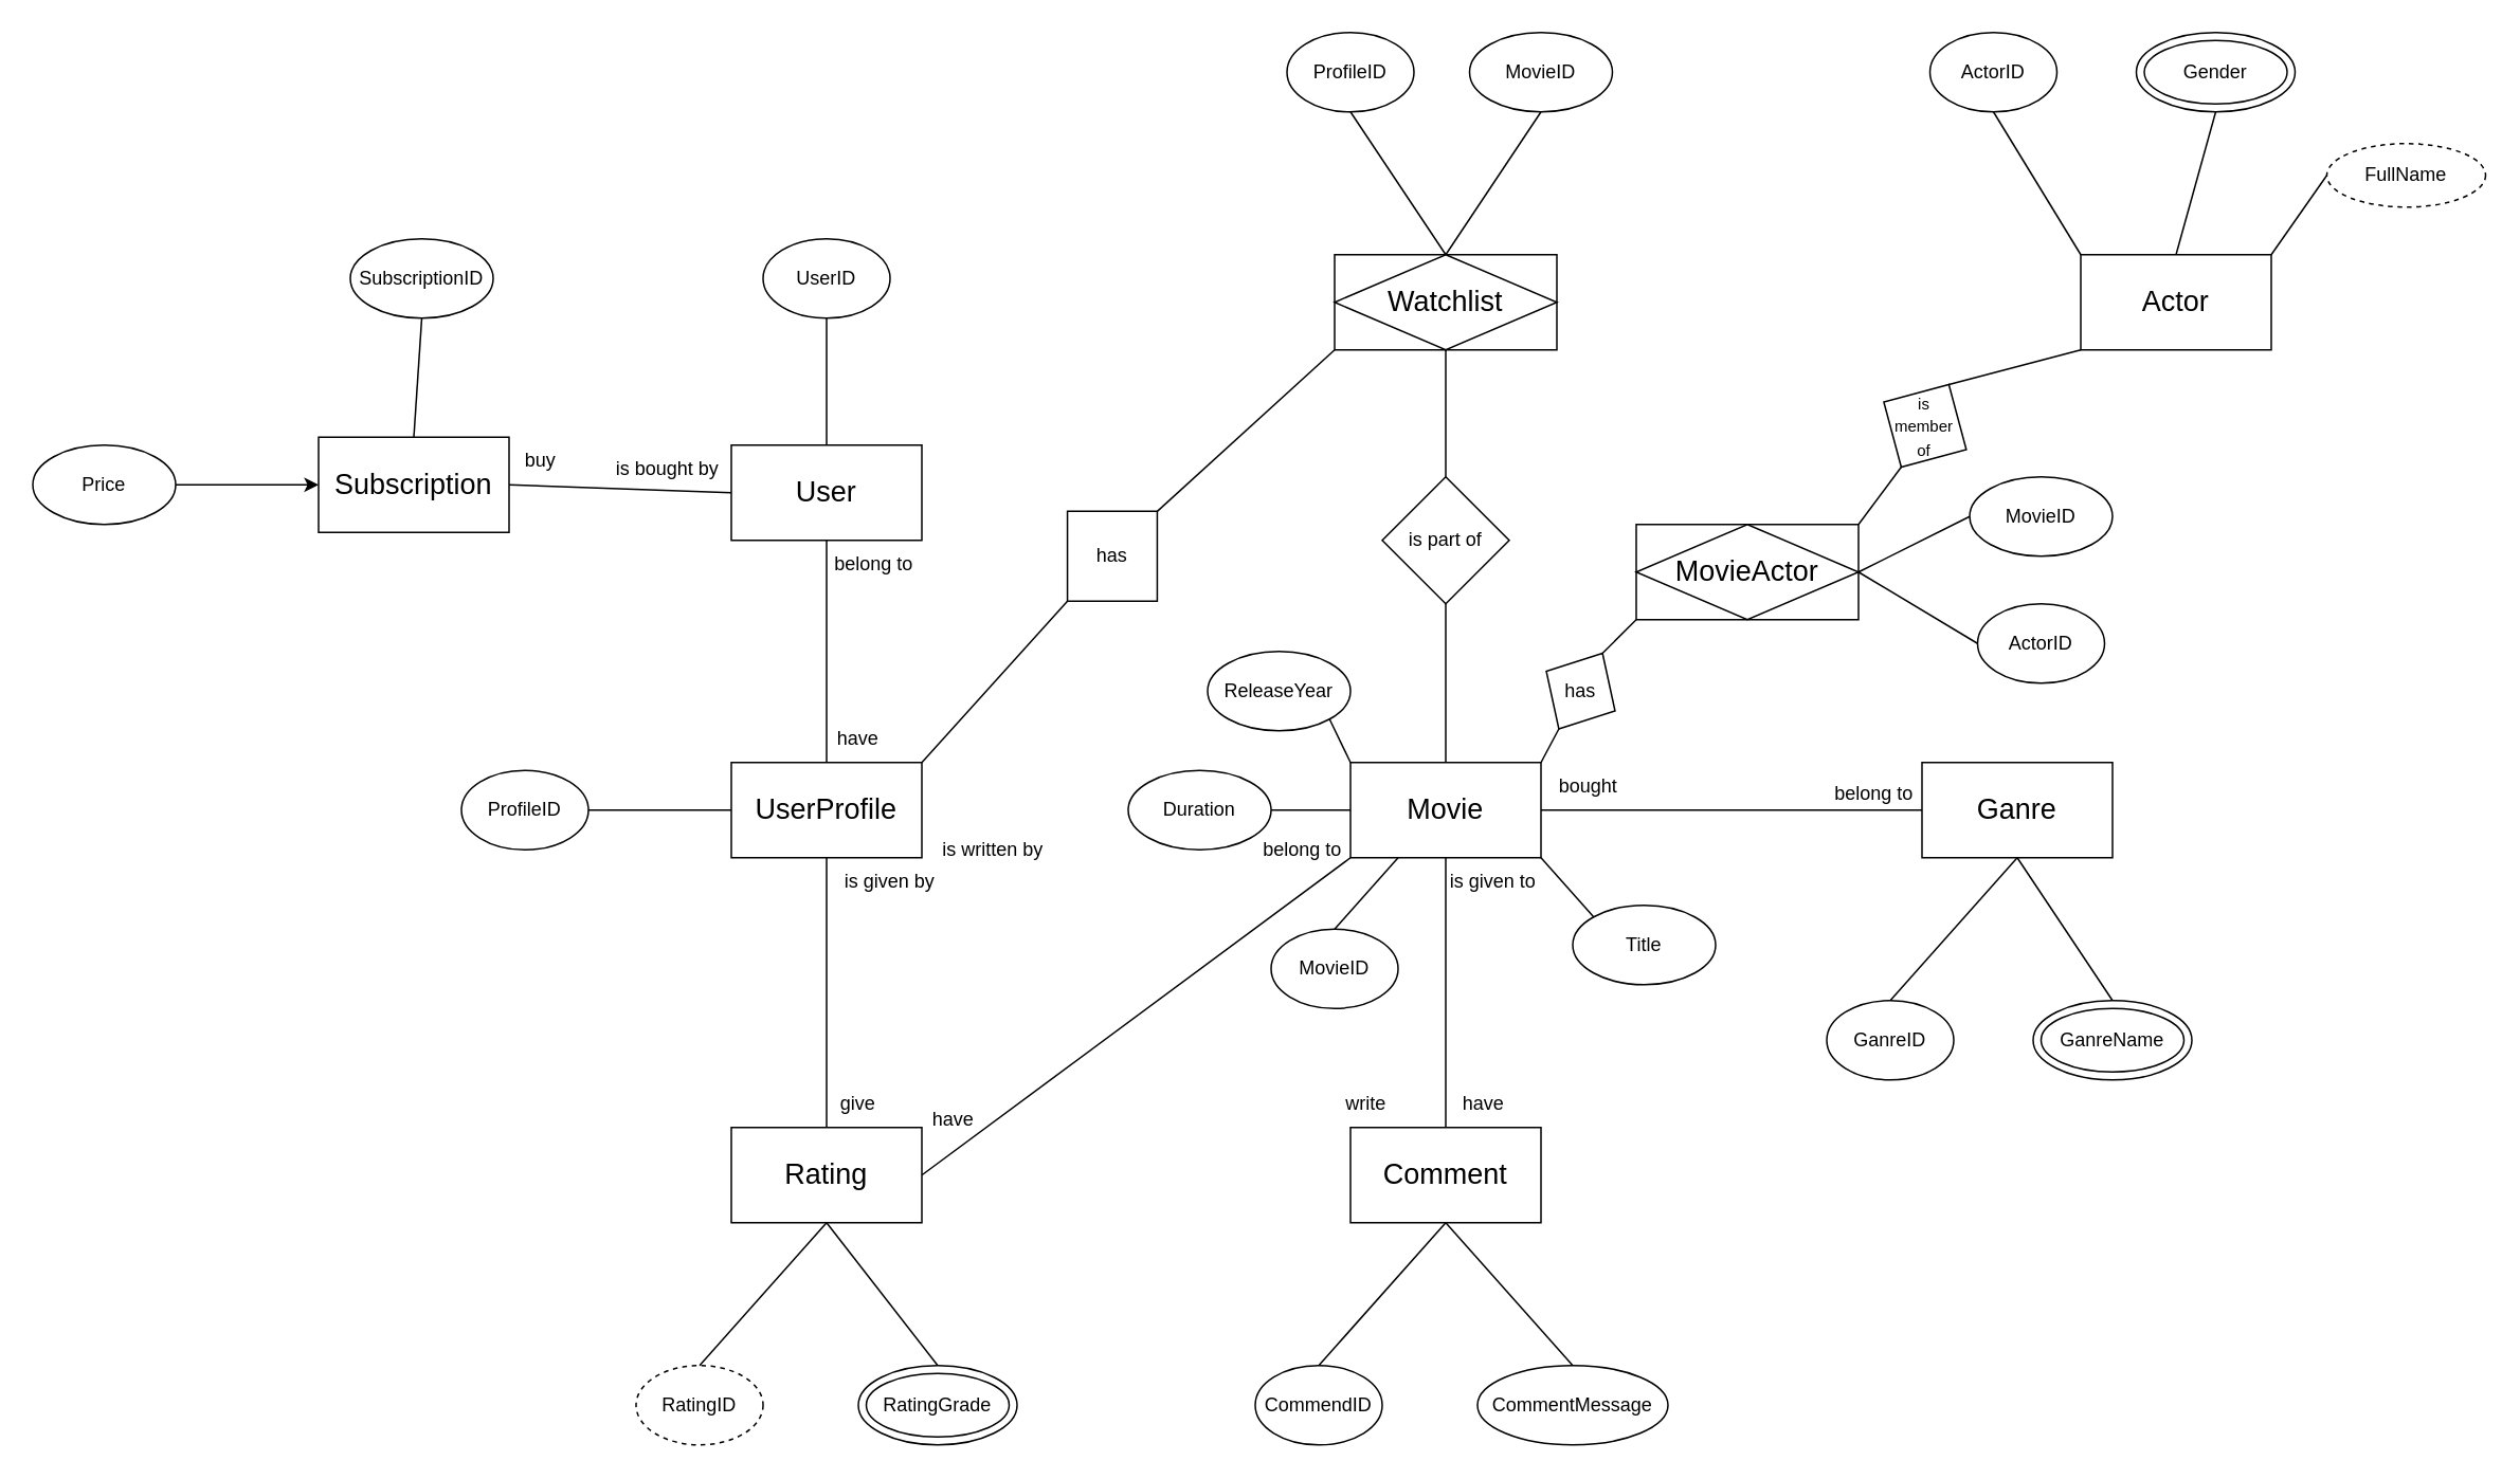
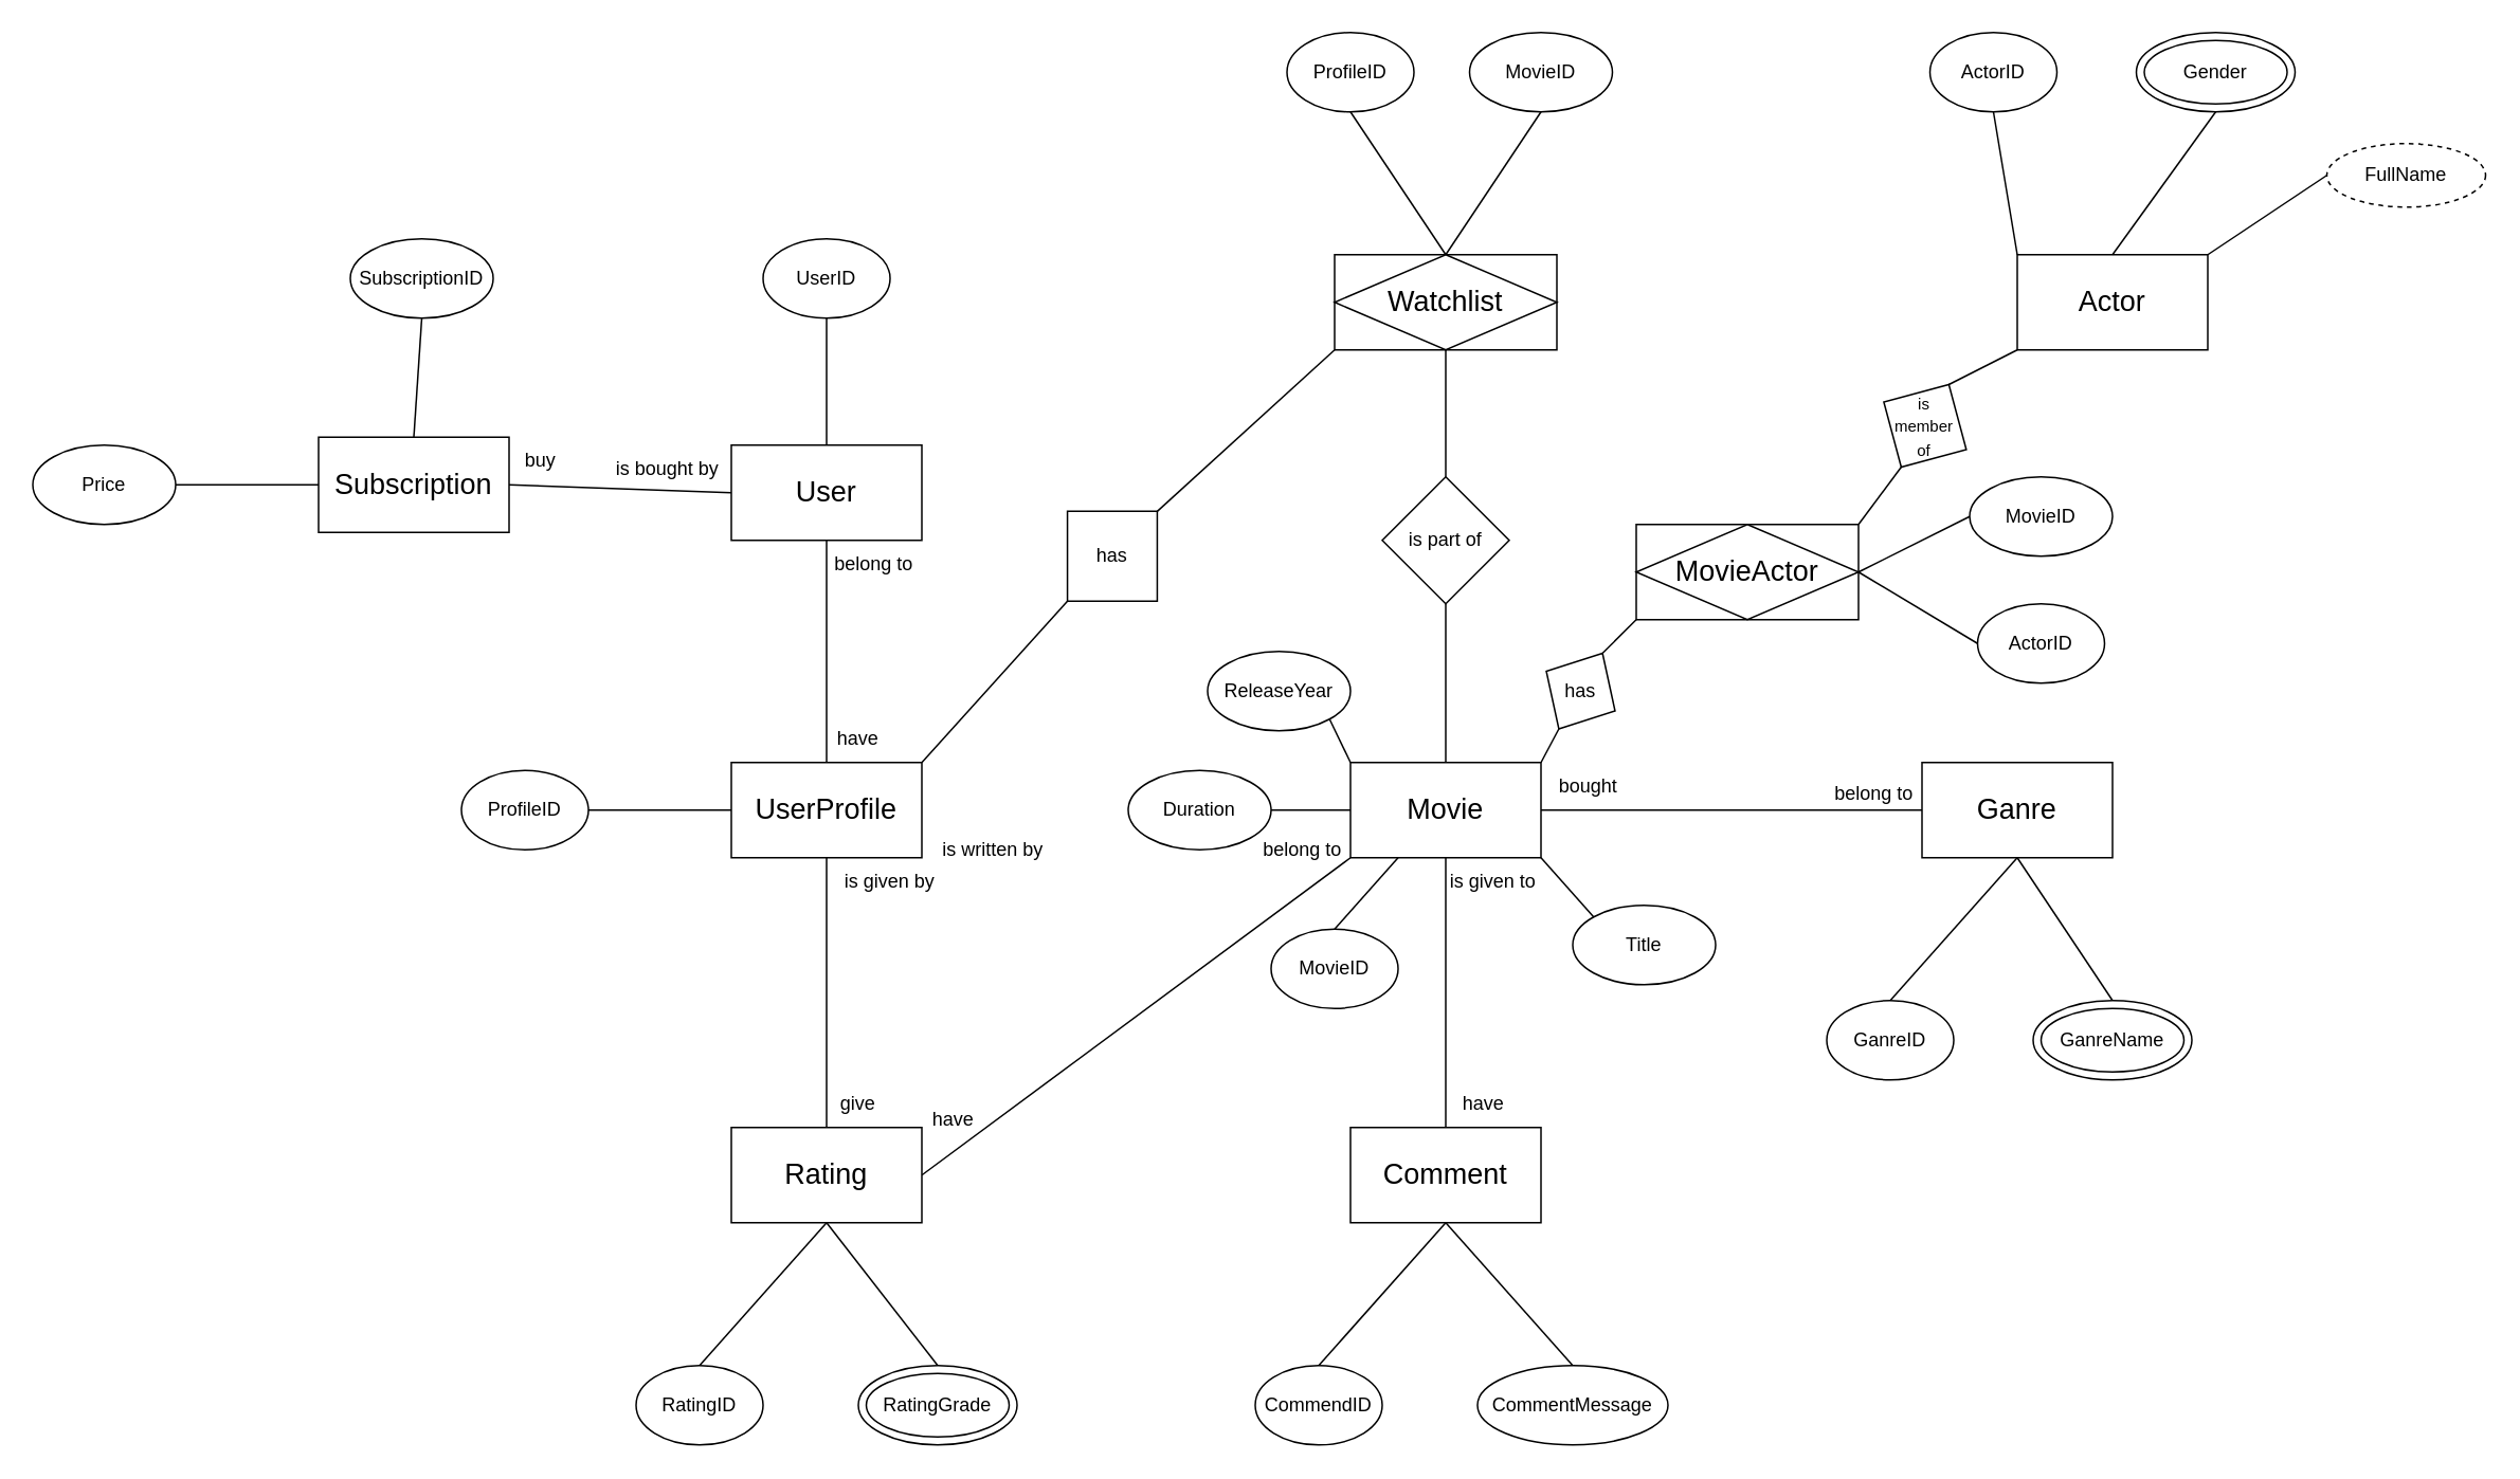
- <mxCell id="51" value="&lt;font style=&quot;font-size: 18px;&quot;&gt;Actor&lt;/font&gt;" style="rounded=0;whiteSpace=wrap;html=1;" parent="1" vertex="1"><mxGeometry x="1310" y="160" width="120" height="60" as="geometry" /></mxCell>
+ <mxCell id="51" value="&lt;font style=&quot;font-size: 18px;&quot;&gt;Actor&lt;/font&gt;" style="rounded=0;whiteSpace=wrap;html=1;" parent="1" vertex="1"><mxGeometry x="1270" y="160" width="120" height="60" as="geometry" /></mxCell>
- <mxCell id="80" value="" style="endArrow=classic;html=1;rounded=0;entryX=0;entryY=0.5;entryDx=0;entryDy=0;exitX=1;exitY=0.5;exitDx=0;exitDy=0;" parent="1" source="79" target="75" edge="1"><mxGeometry width="50" height="50" relative="1" as="geometry"><mxPoint x="120" y="360" as="sourcePoint" /><mxPoint x="170" y="310" as="targetPoint" /></mxGeometry></mxCell>
+ <mxCell id="80" value="" style="endArrow=none;html=1;rounded=0;entryX=0;entryY=0.5;entryDx=0;entryDy=0;exitX=1;exitY=0.5;exitDx=0;exitDy=0;" parent="1" source="79" target="75" edge="1"><mxGeometry width="50" height="50" relative="1" as="geometry"><mxPoint x="120" y="360" as="sourcePoint" /><mxPoint x="170" y="310" as="targetPoint" /></mxGeometry></mxCell>
- <mxCell id="89" value="write" style="text;html=1;align=center;verticalAlign=middle;whiteSpace=wrap;rounded=0;" vertex="1" parent="1"><mxGeometry x="830" y="680" width="60" height="30" as="geometry" /></mxCell>
- <mxCell id="18" value="RatingID" style="ellipse;whiteSpace=wrap;html=1;dashed=1;" parent="1" vertex="1"><mxGeometry x="400" y="860" width="80" height="50" as="geometry" /></mxCell>
+ <mxCell id="18" value="RatingID" style="ellipse;whiteSpace=wrap;html=1;" parent="1" vertex="1"><mxGeometry x="400" y="860" width="80" height="50" as="geometry" /></mxCell>
